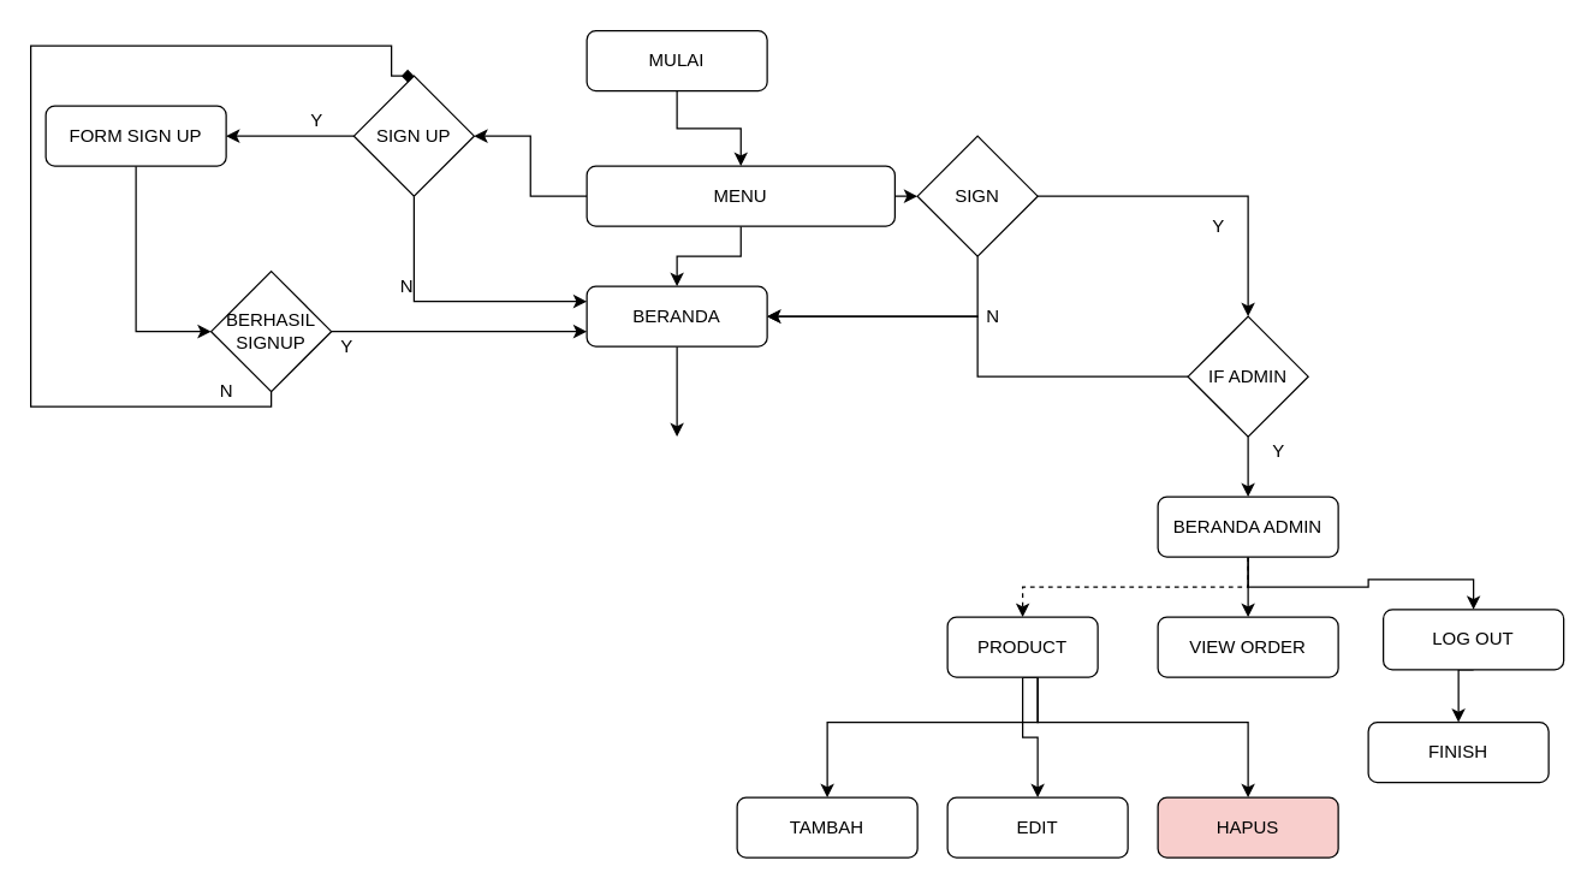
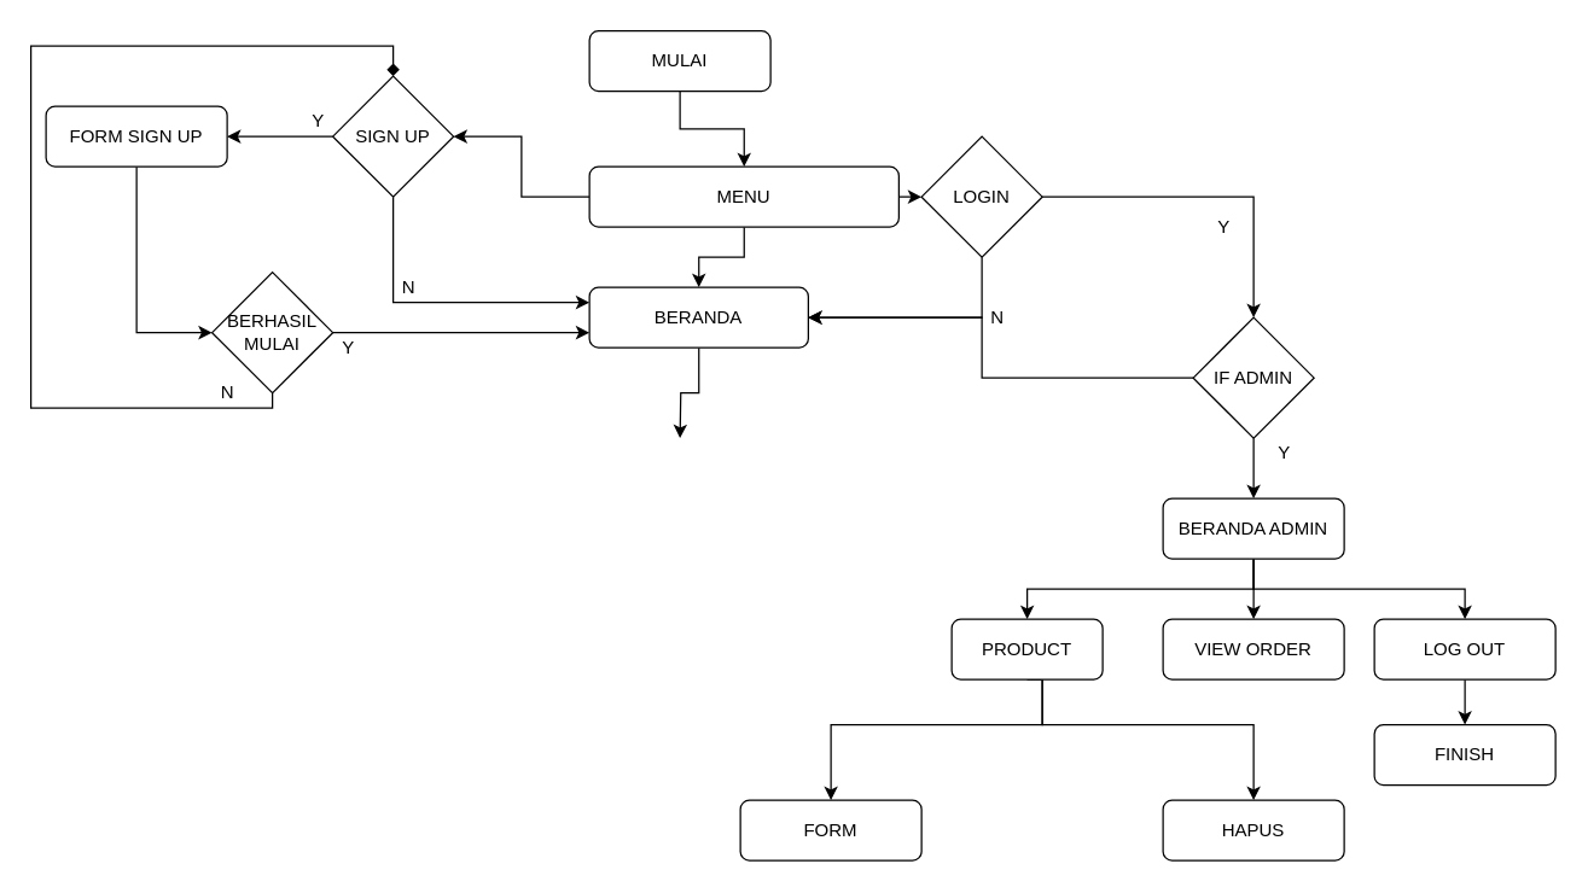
- <mxCell id="22" value="SIGN UP" style="rhombus;whiteSpace=wrap;html=1;" vertex="1" parent="1"><mxGeometry x="235" y="50" width="80" height="80" as="geometry" /></mxCell>
+ <mxCell id="22" value="SIGN UP" style="rhombus;whiteSpace=wrap;html=1;" vertex="1" parent="1"><mxGeometry x="220" y="50" width="80" height="80" as="geometry" /></mxCell>
- <mxCell id="8" value="SIGN" style="rhombus;whiteSpace=wrap;html=1;" vertex="1" parent="1"><mxGeometry x="610" y="90" width="80" height="80" as="geometry" /></mxCell>
+ <mxCell id="8" value="LOGIN" style="rhombus;whiteSpace=wrap;html=1;" vertex="1" parent="1"><mxGeometry x="610" y="90" width="80" height="80" as="geometry" /></mxCell>
- <mxCell id="11" value="BERANDA" style="rounded=1;whiteSpace=wrap;html=1;fontSize=12;glass=0;strokeWidth=1;shadow=0;" vertex="1" parent="1"><mxGeometry x="390" y="190" width="120" height="40" as="geometry" /></mxCell>
+ <mxCell id="11" value="BERANDA" style="rounded=1;whiteSpace=wrap;html=1;fontSize=12;glass=0;strokeWidth=1;shadow=0;" vertex="1" parent="1"><mxGeometry x="390" y="190" width="145" height="40" as="geometry" /></mxCell>
- <mxCell id="25" value="BERHASIL SIGNUP" style="rhombus;whiteSpace=wrap;html=1;" vertex="1" parent="1"><mxGeometry x="140" y="180" width="80" height="80" as="geometry" /></mxCell>
+ <mxCell id="25" value="BERHASIL MULAI" style="rhombus;whiteSpace=wrap;html=1;" vertex="1" parent="1"><mxGeometry x="140" y="180" width="80" height="80" as="geometry" /></mxCell>
- <mxCell id="33" style="edgeStyle=orthogonalEdgeStyle;rounded=0;orthogonalLoop=1;jettySize=auto;html=1;exitX=0.5;exitY=1;exitDx=0;exitDy=0;entryX=0.5;entryY=0;entryDx=0;entryDy=0;dashed=1;" edge="1" parent="1" source="34" target="40"><mxGeometry relative="1" as="geometry" /></mxCell>
+ <mxCell id="33" style="edgeStyle=orthogonalEdgeStyle;rounded=0;orthogonalLoop=1;jettySize=auto;html=1;exitX=0.5;exitY=1;exitDx=0;exitDy=0;entryX=0.5;entryY=0;entryDx=0;entryDy=0;" edge="1" parent="1" source="34" target="40"><mxGeometry relative="1" as="geometry" /></mxCell>
- <mxCell id="45" value="LOG OUT" style="rounded=1;whiteSpace=wrap;html=1;" vertex="1" parent="1"><mxGeometry x="920" y="405" width="120" height="40" as="geometry" /></mxCell>
+ <mxCell id="45" value="LOG OUT" style="rounded=1;whiteSpace=wrap;html=1;" vertex="1" parent="1"><mxGeometry x="910" y="410" width="120" height="40" as="geometry" /></mxCell>
- <mxCell id="38" style="edgeStyle=orthogonalEdgeStyle;rounded=0;orthogonalLoop=1;jettySize=auto;html=1;entryX=0.5;entryY=0;entryDx=0;entryDy=0;" edge="1" source="40" target="42" parent="1"><mxGeometry relative="1" as="geometry"><mxPoint x="640" y="530" as="targetPoint" /></mxGeometry></mxCell>
- <mxCell id="41" value="TAMBAH" style="rounded=1;whiteSpace=wrap;html=1;" vertex="1" parent="1"><mxGeometry x="490" y="530" width="120" height="40" as="geometry" /></mxCell>
+ <mxCell id="41" value="FORM" style="rounded=1;whiteSpace=wrap;html=1;" vertex="1" parent="1"><mxGeometry x="490" y="530" width="120" height="40" as="geometry" /></mxCell>
- <mxCell id="42" value="EDIT" style="rounded=1;whiteSpace=wrap;html=1;" vertex="1" parent="1"><mxGeometry x="630" y="530" width="120" height="40" as="geometry" /></mxCell>
- <mxCell id="43" value="HAPUS" style="rounded=1;whiteSpace=wrap;html=1;fillColor=#f8cecc;" vertex="1" parent="1"><mxGeometry x="770" y="530" width="120" height="40" as="geometry" /></mxCell>
+ <mxCell id="43" value="HAPUS" style="rounded=1;whiteSpace=wrap;html=1;" vertex="1" parent="1"><mxGeometry x="770" y="530" width="120" height="40" as="geometry" /></mxCell>
